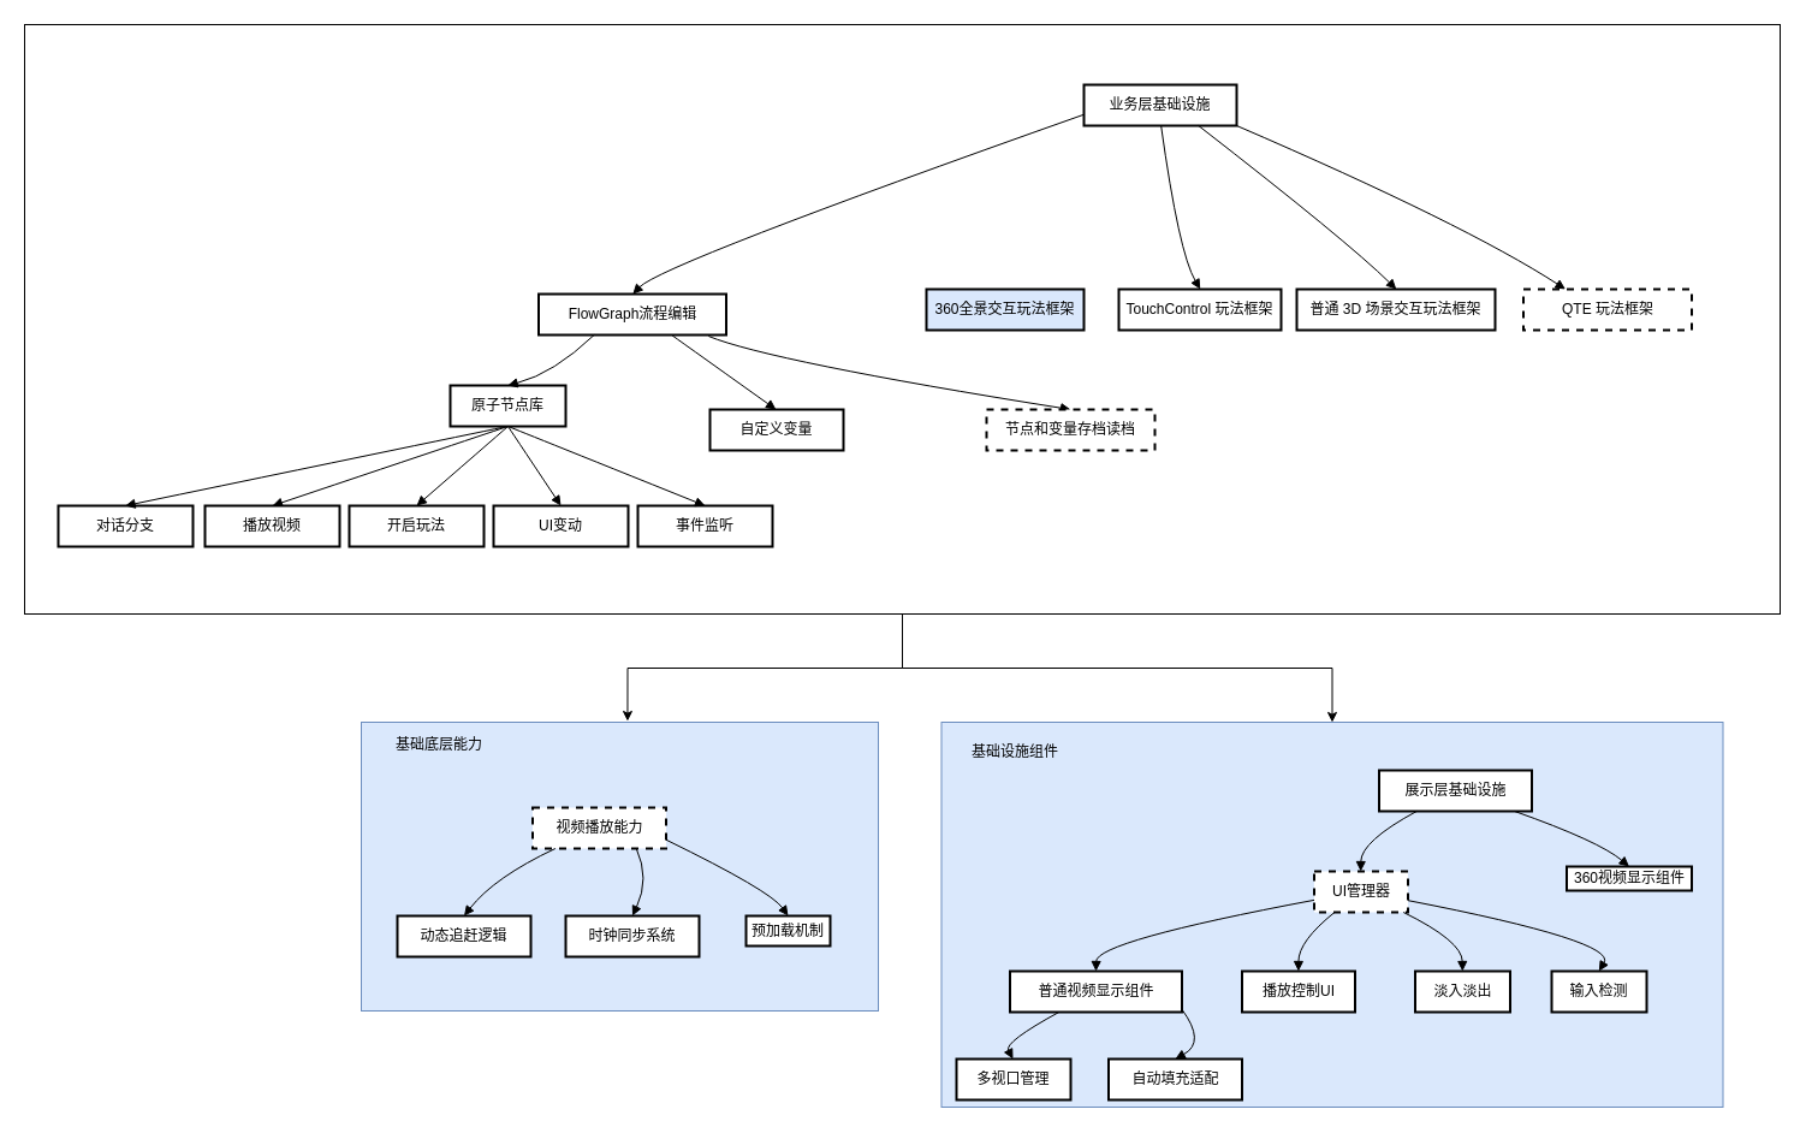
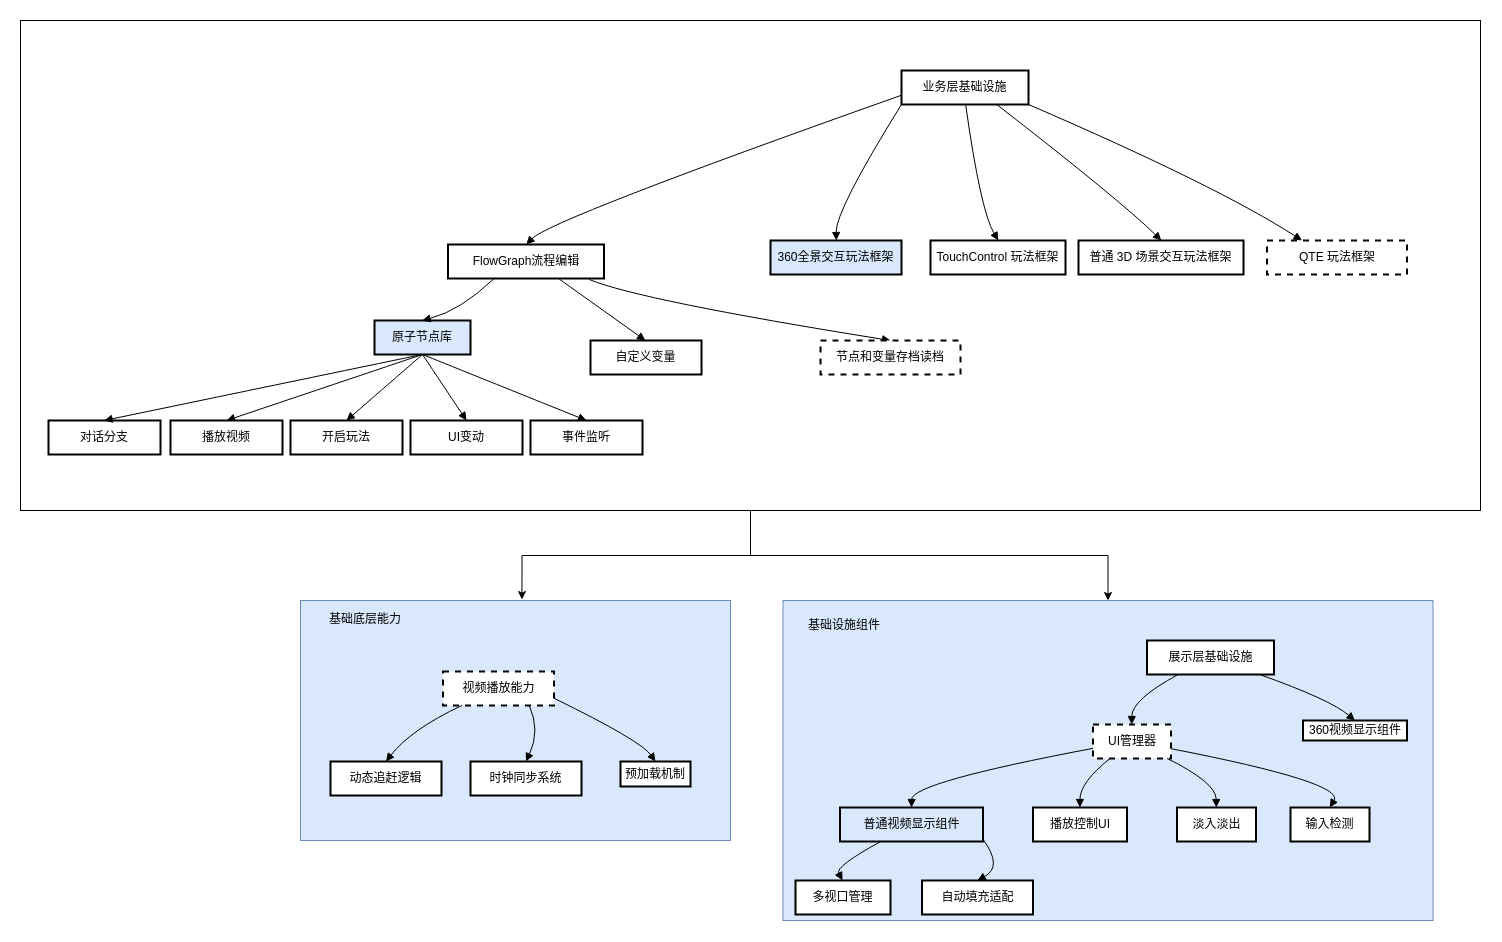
+ <mxCell id="30" value="" style="curved=1;startArrow=none;endArrow=block;exitX=0.008;exitY=0.99;entryX=0.503;entryY=-0.01;rounded=0;" edge="1" parent="1" source="10" target="12"><mxGeometry relative="1" as="geometry"><Array as="points"><mxPoint x="835" y="210" /></Array></mxGeometry></mxCell>
- <mxCell id="24" value="原子节点库" style="whiteSpace=wrap;strokeWidth=2;" vertex="1" parent="1"><mxGeometry x="374" y="320" width="96" height="34" as="geometry" /></mxCell>
+ <mxCell id="24" value="原子节点库" style="whiteSpace=wrap;strokeWidth=2;fillColor=#dae8fc;" vertex="1" parent="1"><mxGeometry x="374" y="320" width="96" height="34" as="geometry" /></mxCell>
- <mxCell id="18" value="普通视频显示组件" style="whiteSpace=wrap;strokeWidth=2;" vertex="1" parent="1"><mxGeometry x="839.5" y="807" width="143" height="34" as="geometry" /></mxCell>
+ <mxCell id="18" value="普通视频显示组件" style="whiteSpace=wrap;strokeWidth=2;fillColor=#dae8fc;" vertex="1" parent="1"><mxGeometry x="839.5" y="807" width="143" height="34" as="geometry" /></mxCell>
